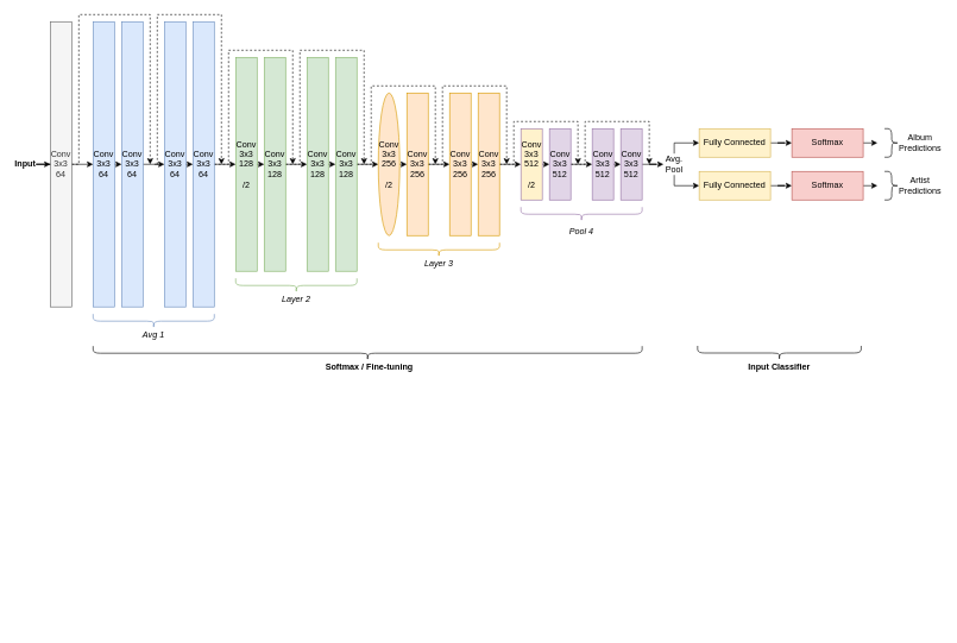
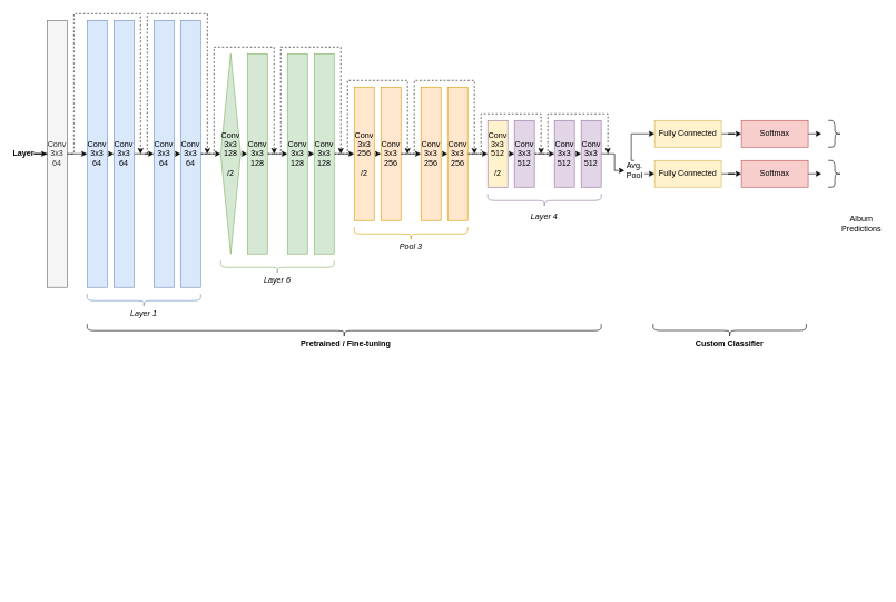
- <mxCell id="71" value="Album Predictions" style="text;html=1;align=center;verticalAlign=middle;whiteSpace=wrap;rounded=0;" vertex="1" parent="1"><mxGeometry x="1260" y="185" width="60" height="30" as="geometry" /></mxCell>
+ <mxCell id="71" value="Album Predictions" style="text;html=1;align=center;verticalAlign=middle;whiteSpace=wrap;rounded=0;" vertex="1" parent="1"><mxGeometry x="1260" y="320" width="60" height="30" as="geometry" /></mxCell>
- <mxCell id="6" value="Input" style="text;html=1;align=center;verticalAlign=middle;whiteSpace=wrap;rounded=0;fontStyle=1" vertex="1" parent="1"><mxGeometry y="215" width="30" height="30" as="geometry" x="20" /></mxCell>
+ <mxCell id="6" value="Layer" style="text;html=1;align=center;verticalAlign=middle;whiteSpace=wrap;rounded=0;fontStyle=1" vertex="1" parent="1"><mxGeometry y="215" width="30" height="30" as="geometry" x="20" /></mxCell>
- <mxCell id="18" value="&lt;div&gt;Conv&lt;/div&gt;&lt;div&gt;3x3&lt;/div&gt;&lt;div&gt;128&lt;/div&gt;&lt;div&gt;&lt;br&gt;&lt;/div&gt;&lt;div&gt;/2&lt;/div&gt;" style="rounded=0;whiteSpace=wrap;html=1;fillColor=#d5e8d4;strokeColor=#82b366;" vertex="1" parent="1"><mxGeometry x="330" y="80" width="30" height="300" as="geometry" /></mxCell>
+ <mxCell id="18" value="&lt;div&gt;Conv&lt;/div&gt;&lt;div&gt;3x3&lt;/div&gt;&lt;div&gt;128&lt;/div&gt;&lt;div&gt;&lt;br&gt;&lt;/div&gt;&lt;div&gt;/2&lt;/div&gt;" style="rhombus;whiteSpace=wrap;html=1;fillColor=#d5e8d4;strokeColor=#82b366;" vertex="1" parent="1"><mxGeometry x="330" y="80" width="30" height="300" as="geometry" /></mxCell>
- <mxCell id="28" value="&lt;div&gt;Conv&lt;/div&gt;&lt;div&gt;3x3&lt;/div&gt;&lt;div&gt;256&lt;/div&gt;&lt;div&gt;&lt;br&gt;&lt;/div&gt;&lt;div&gt;/2&lt;/div&gt;" style="ellipse;whiteSpace=wrap;html=1;fillColor=#ffe6cc;strokeColor=#d79b00;" vertex="1" parent="1"><mxGeometry x="530" y="130" width="30" height="200" as="geometry" /></mxCell>
+ <mxCell id="28" value="&lt;div&gt;Conv&lt;/div&gt;&lt;div&gt;3x3&lt;/div&gt;&lt;div&gt;256&lt;/div&gt;&lt;div&gt;&lt;br&gt;&lt;/div&gt;&lt;div&gt;/2&lt;/div&gt;" style="rounded=0;whiteSpace=wrap;html=1;fillColor=#ffe6cc;strokeColor=#d79b00;" vertex="1" parent="1"><mxGeometry x="530" y="130" width="30" height="200" as="geometry" /></mxCell>
- <mxCell id="48" value="&lt;div&gt;Avg.&lt;/div&gt;&lt;div&gt;Pool&lt;/div&gt;" style="text;html=1;align=center;verticalAlign=middle;whiteSpace=wrap;rounded=0;" vertex="1" parent="1"><mxGeometry x="930" y="215" width="30" height="30" as="geometry" /></mxCell>
+ <mxCell id="48" value="&lt;div&gt;Avg.&lt;/div&gt;&lt;div&gt;Pool&lt;/div&gt;" style="text;html=1;align=center;verticalAlign=middle;whiteSpace=wrap;rounded=0;" vertex="1" parent="1"><mxGeometry x="935" y="240" width="30" height="30" as="geometry" /></mxCell>
- <mxCell id="72" value="Artist Predictions" style="text;html=1;align=center;verticalAlign=middle;whiteSpace=wrap;rounded=0;" vertex="1" parent="1"><mxGeometry x="1260" y="245" width="60" height="30" as="geometry" /></mxCell>
- <mxCell id="60" value="&lt;div&gt;Pool 4&lt;/div&gt;" style="text;html=1;align=center;verticalAlign=middle;whiteSpace=wrap;rounded=0;fontStyle=2" vertex="1" parent="1"><mxGeometry x="785" y="310" width="60" height="30" as="geometry" /></mxCell>
+ <mxCell id="60" value="&lt;div&gt;Layer 4&lt;/div&gt;" style="text;html=1;align=center;verticalAlign=middle;whiteSpace=wrap;rounded=0;fontStyle=2" vertex="1" parent="1"><mxGeometry x="785" y="310" width="60" height="30" as="geometry" /></mxCell>
- <mxCell id="59" value="&lt;div&gt;Layer 3&lt;/div&gt;" style="text;html=1;align=center;verticalAlign=middle;whiteSpace=wrap;rounded=0;fontStyle=2" vertex="1" parent="1"><mxGeometry x="585" y="355" width="60" height="30" as="geometry" /></mxCell>
+ <mxCell id="59" value="&lt;div&gt;Pool 3&lt;/div&gt;" style="text;html=1;align=center;verticalAlign=middle;whiteSpace=wrap;rounded=0;fontStyle=2" vertex="1" parent="1"><mxGeometry x="585" y="355" width="60" height="30" as="geometry" /></mxCell>
- <mxCell id="58" value="&lt;div&gt;Layer 2&lt;/div&gt;" style="text;html=1;align=center;verticalAlign=middle;whiteSpace=wrap;rounded=0;fontStyle=2" vertex="1" parent="1"><mxGeometry x="385" y="405" width="60" height="30" as="geometry" /></mxCell>
+ <mxCell id="58" value="&lt;div&gt;Layer 6&lt;/div&gt;" style="text;html=1;align=center;verticalAlign=middle;whiteSpace=wrap;rounded=0;fontStyle=2" vertex="1" parent="1"><mxGeometry x="385" y="405" width="60" height="30" as="geometry" /></mxCell>
- <mxCell id="57" value="Avg 1" style="text;html=1;align=center;verticalAlign=middle;whiteSpace=wrap;rounded=0;fontStyle=2" vertex="1" parent="1"><mxGeometry x="185" y="455" width="60" height="30" as="geometry" /></mxCell>
+ <mxCell id="57" value="Layer 1" style="text;html=1;align=center;verticalAlign=middle;whiteSpace=wrap;rounded=0;fontStyle=2" vertex="1" parent="1"><mxGeometry x="185" y="455" width="60" height="30" as="geometry" /></mxCell>
- <mxCell id="62" value="Softmax / Fine-tuning" style="text;html=1;align=center;verticalAlign=middle;whiteSpace=wrap;rounded=0;fontStyle=1" vertex="1" parent="1"><mxGeometry x="435" y="500" width="165" height="30" as="geometry" /></mxCell>
+ <mxCell id="62" value="Pretrained / Fine-tuning" style="text;html=1;align=center;verticalAlign=middle;whiteSpace=wrap;rounded=0;fontStyle=1" vertex="1" parent="1"><mxGeometry x="435" y="500" width="165" height="30" as="geometry" /></mxCell>
- <mxCell id="64" value="Input Classifier" style="text;html=1;align=center;verticalAlign=middle;whiteSpace=wrap;rounded=0;fontStyle=1" vertex="1" parent="1"><mxGeometry x="1030" y="500" width="125" height="30" as="geometry" /></mxCell>
+ <mxCell id="64" value="Custom Classifier" style="text;html=1;align=center;verticalAlign=middle;whiteSpace=wrap;rounded=0;fontStyle=1" vertex="1" parent="1"><mxGeometry x="1030" y="500" width="125" height="30" as="geometry" /></mxCell>
